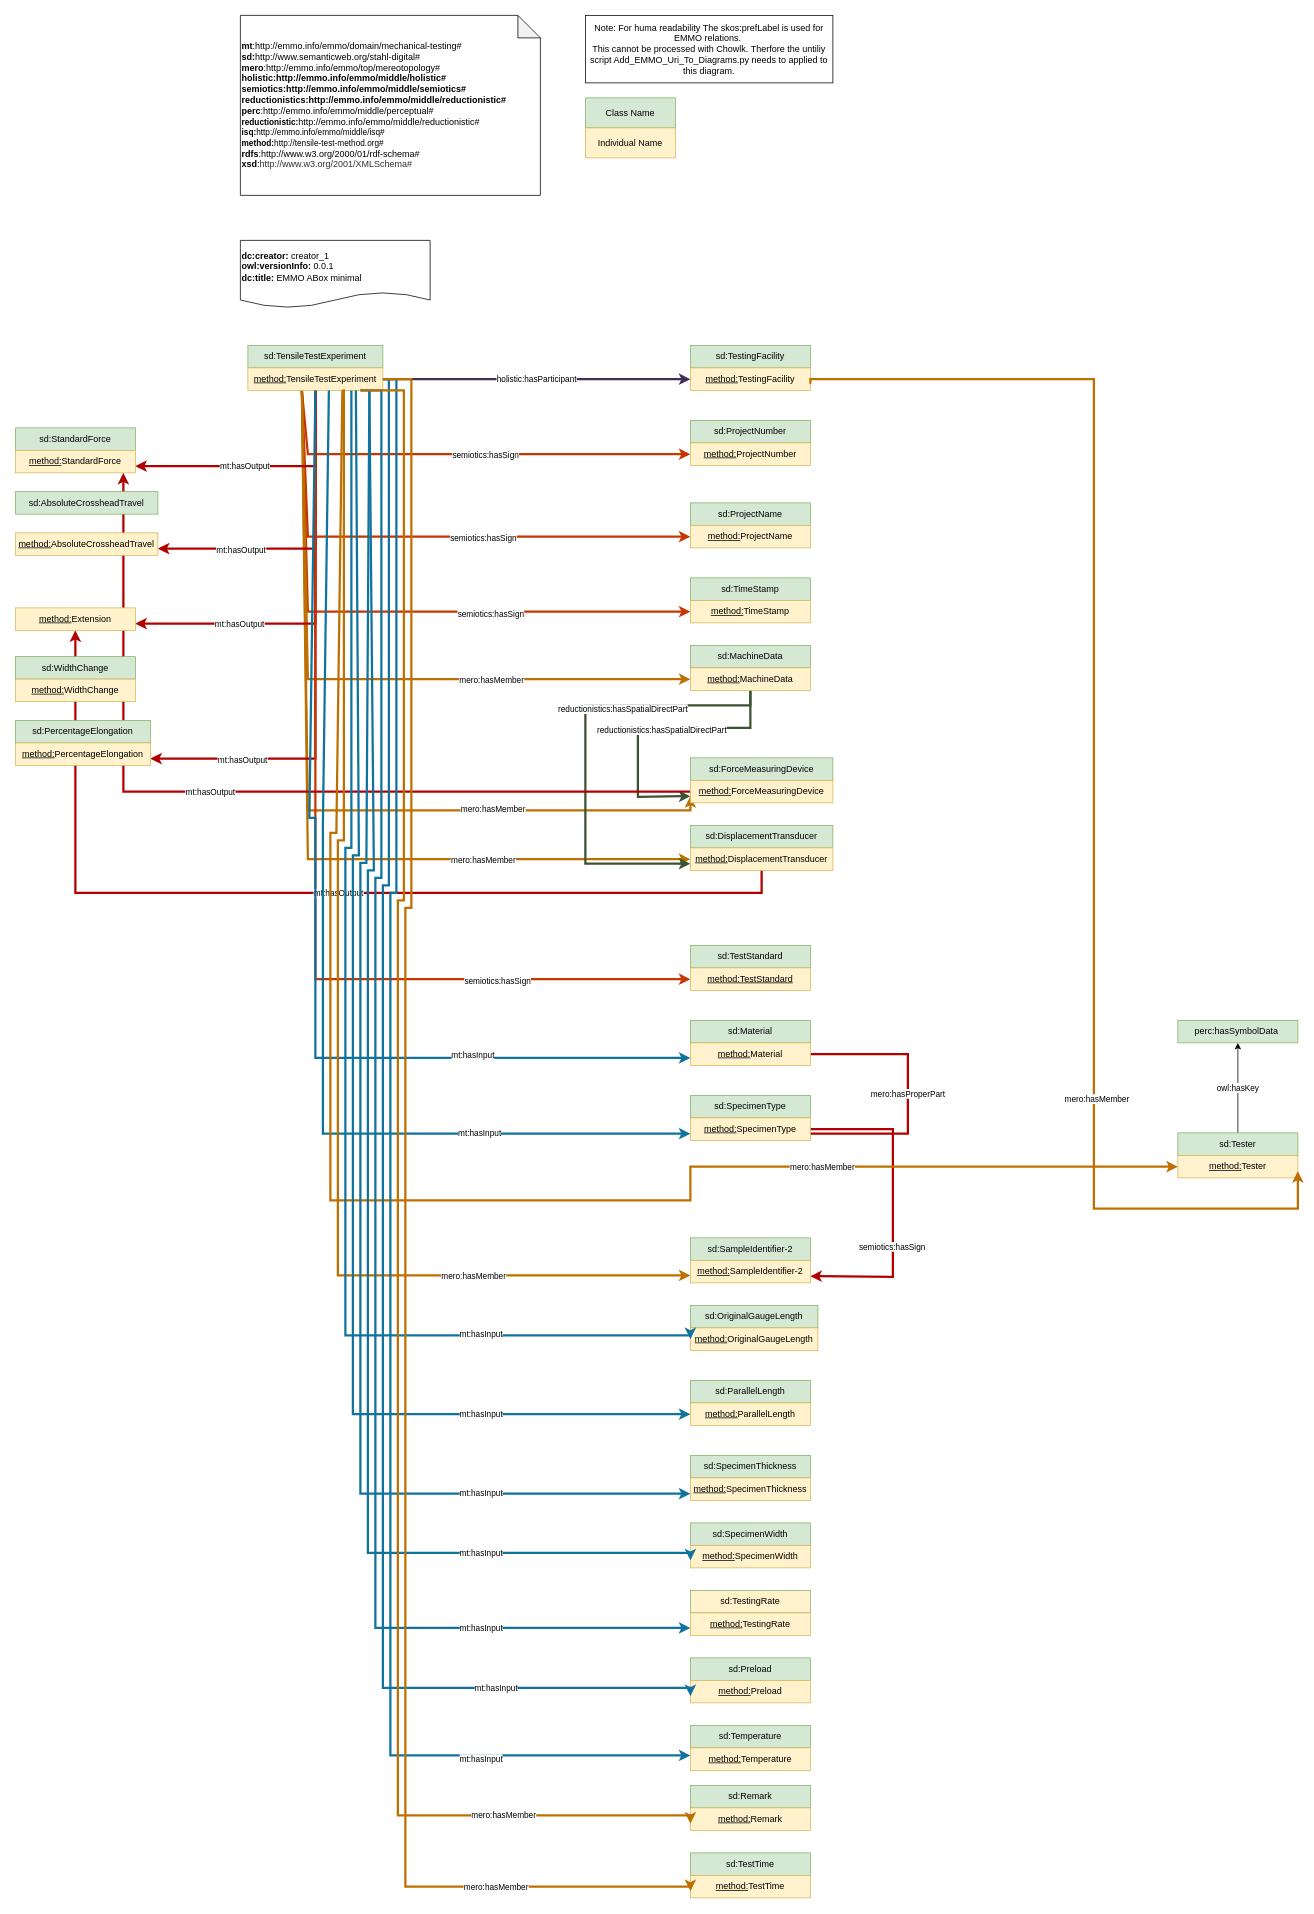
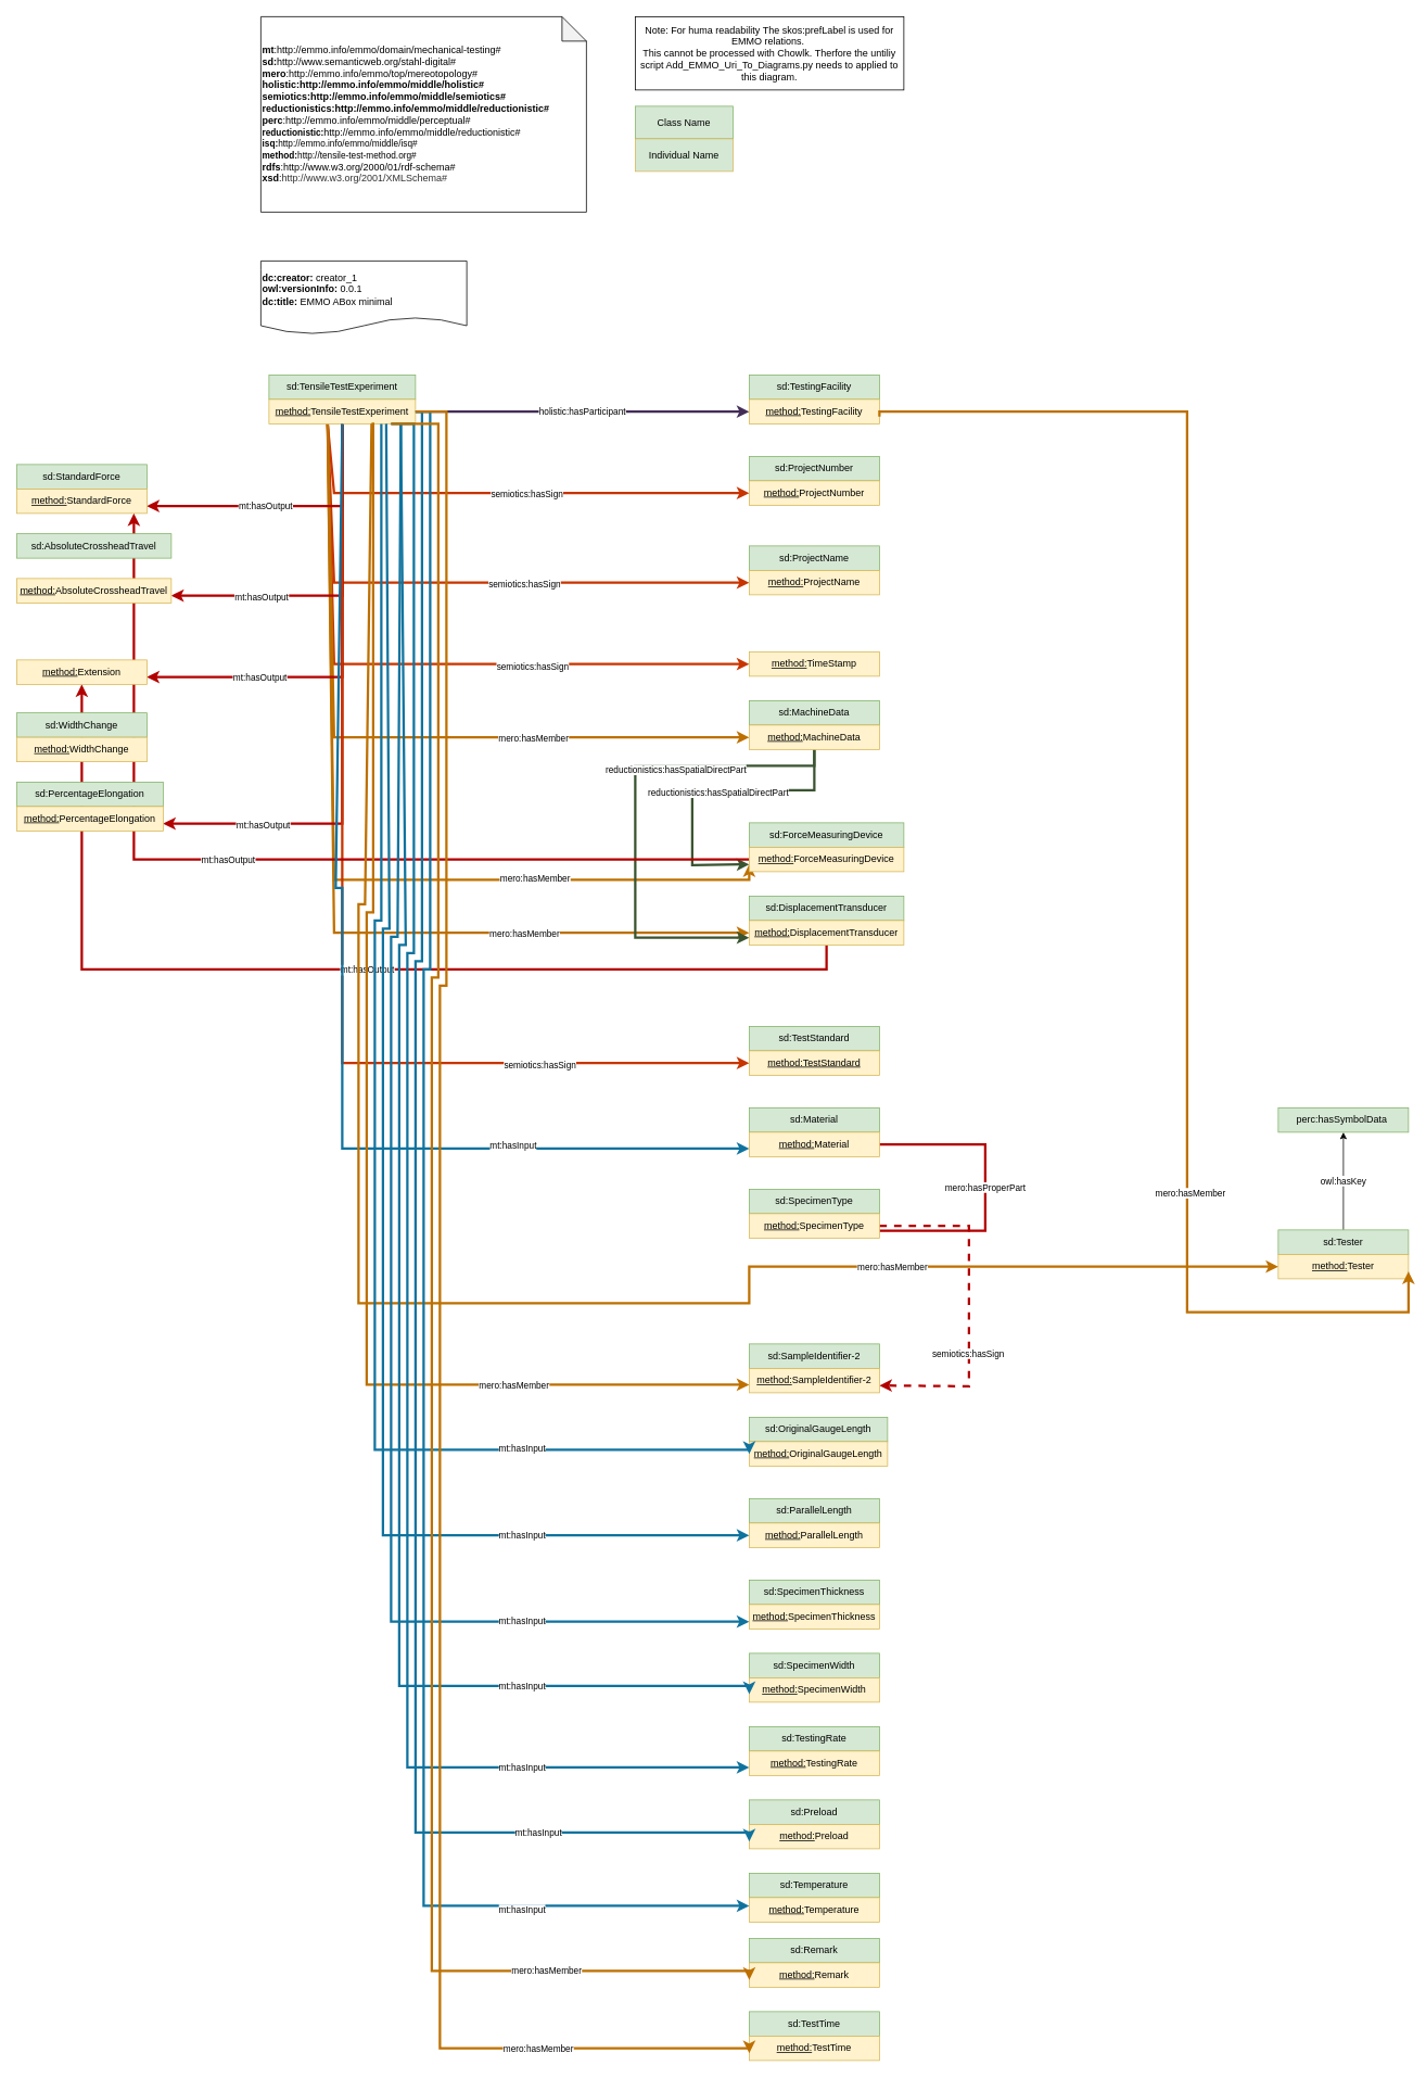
- <mxCell id="39" value="Individual Name" style="rounded=0;whiteSpace=wrap;html=1;fillColor=#fff2cc;strokeColor=#d6b656;" parent="1" vertex="1"><mxGeometry x="780" y="170" width="120" height="40" as="geometry" /></mxCell>
+ <mxCell id="39" value="Individual Name" style="rounded=0;whiteSpace=wrap;html=1;fillColor=#d5e8d4;strokeColor=#d6b656;" parent="1" vertex="1"><mxGeometry x="780" y="170" width="120" height="40" as="geometry" /></mxCell>
- <mxCell id="40" value="sd:TimeStamp" style="rounded=0;whiteSpace=wrap;html=1;snapToPoint=1;points=[[0.1,0],[0.2,0],[0.3,0],[0.4,0],[0.5,0],[0.6,0],[0.7,0],[0.8,0],[0.9,0],[0,0.1],[0,0.3],[0,0.5],[0,0.7],[0,0.9],[0.1,1],[0.2,1],[0.3,1],[0.4,1],[0.5,1],[0.6,1],[0.7,1],[0.8,1],[0.9,1],[1,0.1],[1,0.3],[1,0.5],[1,0.7],[1,0.9]];fillColor=#d5e8d4;strokeColor=#82b366;" parent="1" vertex="1"><mxGeometry x="920" y="770" width="160" height="30" as="geometry" /></mxCell>
- <mxCell id="99" style="edgeStyle=orthogonalEdgeStyle;rounded=0;orthogonalLoop=1;jettySize=auto;html=1;entryX=0;entryY=0.7;entryDx=0;entryDy=0;strokeWidth=3;fillColor=#b1ddf0;strokeColor=#10739e;" parent="1" source="30" target="73" edge="1"><mxGeometry relative="1" as="geometry"><Array as="points"><mxPoint x="430" y="1100" /><mxPoint x="430" y="1511" /></Array><mxPoint x="429.529" y="530.353" as="sourcePoint" /><mxPoint x="930" y="1420.01" as="targetPoint" /></mxGeometry></mxCell>
- <mxCell id="100" value="mt:hasInput" style="edgeLabel;html=1;align=center;verticalAlign=middle;resizable=0;points=[];" parent="99" vertex="1" connectable="0"><mxGeometry x="0.482" y="3" relative="1" as="geometry"><mxPoint x="103" y="2" as="offset" /></mxGeometry></mxCell>
- <mxCell id="71" style="edgeStyle=orthogonalEdgeStyle;rounded=0;orthogonalLoop=1;jettySize=auto;html=1;entryX=1;entryY=0.7;entryDx=0;entryDy=0;strokeWidth=3;fillColor=#e51400;strokeColor=#B20000;" parent="1" source="73" target="78" edge="1"><mxGeometry relative="1" as="geometry"><Array as="points"><mxPoint x="1190" y="1505" /><mxPoint x="1190" y="1702" /><mxPoint x="1080" y="1702" /></Array></mxGeometry></mxCell>
+ <mxCell id="71" style="edgeStyle=orthogonalEdgeStyle;rounded=0;orthogonalLoop=1;jettySize=auto;html=1;entryX=1;entryY=0.7;entryDx=0;entryDy=0;strokeWidth=3;fillColor=#e51400;strokeColor=#B20000;dashed=1;" parent="1" source="73" target="78" edge="1"><mxGeometry relative="1" as="geometry"><Array as="points"><mxPoint x="1190" y="1505" /><mxPoint x="1190" y="1702" /><mxPoint x="1080" y="1702" /></Array></mxGeometry></mxCell>
- <mxCell id="87" value="sd:TestingRate" style="rounded=0;whiteSpace=wrap;html=1;snapToPoint=1;points=[[0.1,0],[0.2,0],[0.3,0],[0.4,0],[0.5,0],[0.6,0],[0.7,0],[0.8,0],[0.9,0],[0,0.1],[0,0.3],[0,0.5],[0,0.7],[0,0.9],[0.1,1],[0.2,1],[0.3,1],[0.4,1],[0.5,1],[0.6,1],[0.7,1],[0.8,1],[0.9,1],[1,0.1],[1,0.3],[1,0.5],[1,0.7],[1,0.9]];fillColor=#fff2cc;strokeColor=#82b366;" parent="1" vertex="1"><mxGeometry x="920" y="2120" width="160" height="30" as="geometry" /></mxCell>
+ <mxCell id="87" value="sd:TestingRate" style="rounded=0;whiteSpace=wrap;html=1;snapToPoint=1;points=[[0.1,0],[0.2,0],[0.3,0],[0.4,0],[0.5,0],[0.6,0],[0.7,0],[0.8,0],[0.9,0],[0,0.1],[0,0.3],[0,0.5],[0,0.7],[0,0.9],[0.1,1],[0.2,1],[0.3,1],[0.4,1],[0.5,1],[0.6,1],[0.7,1],[0.8,1],[0.9,1],[1,0.1],[1,0.3],[1,0.5],[1,0.7],[1,0.9]];fillColor=#d5e8d4;strokeColor=#82b366;" parent="1" vertex="1"><mxGeometry x="920" y="2120" width="160" height="30" as="geometry" /></mxCell>
